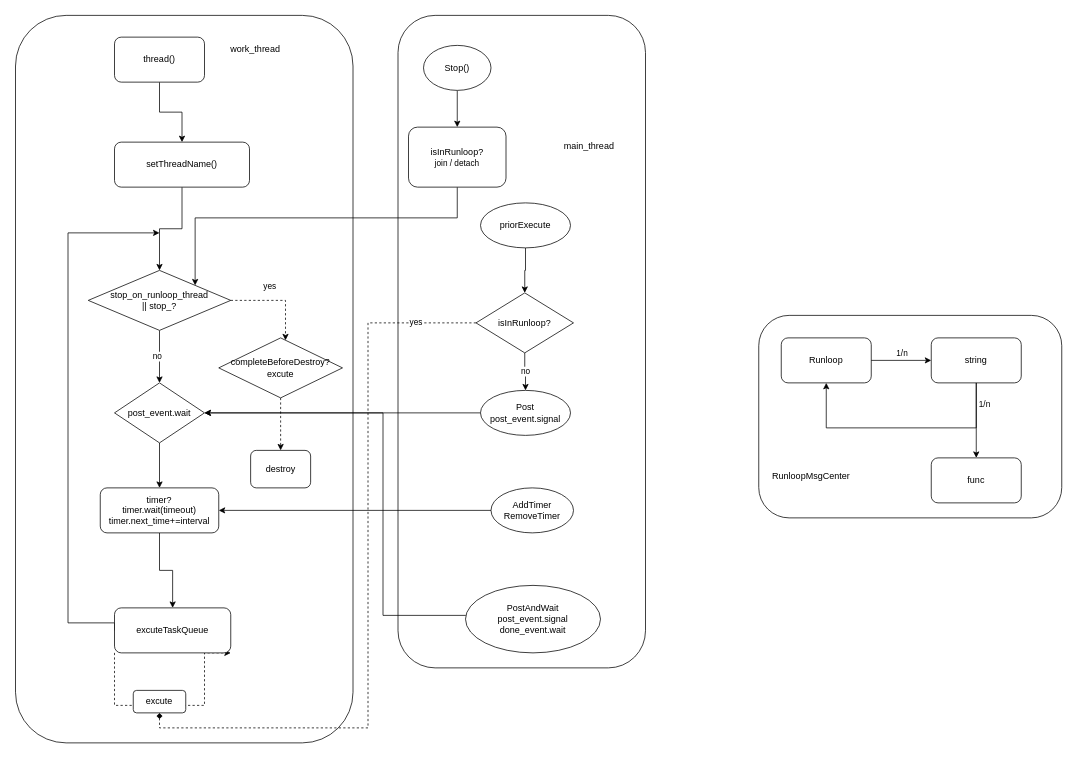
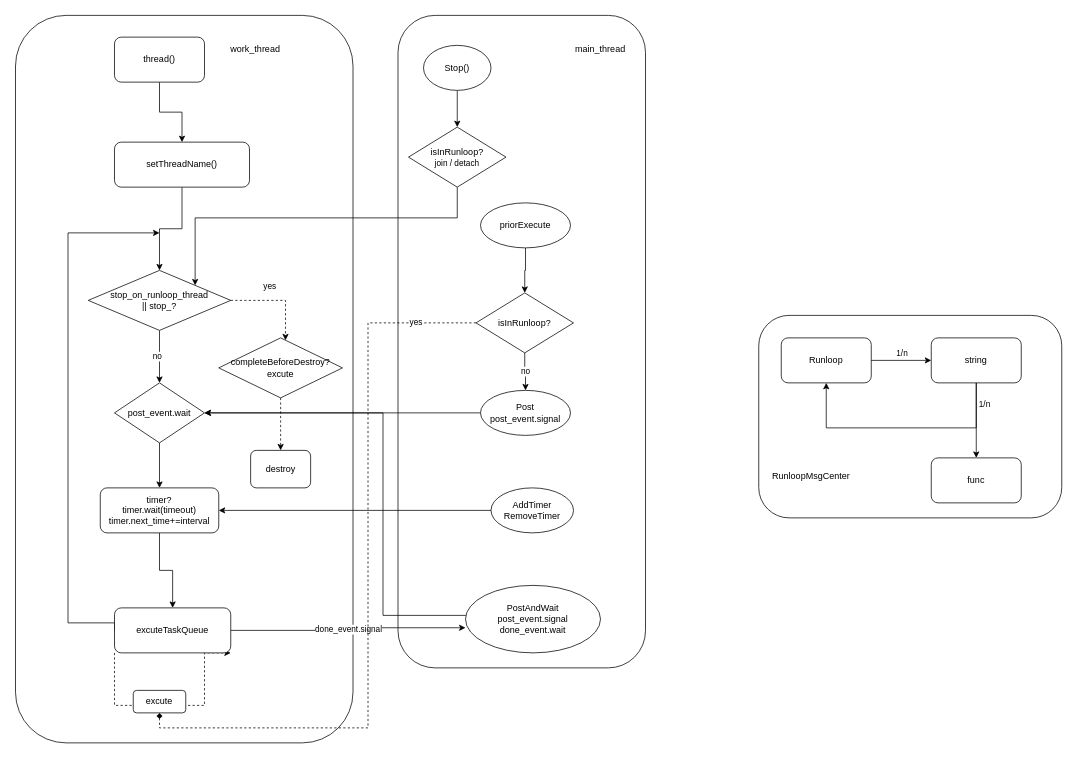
- <mxCell id="40" value="main_thread" style="text;html=1;strokeColor=none;fillColor=none;align=center;verticalAlign=middle;whiteSpace=wrap;rounded=0;" vertex="1" parent="1"><mxGeometry x="755" y="180" width="60" height="30" as="geometry" /></mxCell>
+ <mxCell id="40" value="main_thread" style="text;html=1;strokeColor=none;fillColor=none;align=center;verticalAlign=middle;whiteSpace=wrap;rounded=0;" vertex="1" parent="1"><mxGeometry x="770" y="50" width="60" height="30" as="geometry" /></mxCell>
- <mxCell id="50" value="isInRunloop?&lt;br&gt;&lt;span style=&quot;font-size: 11px;&quot;&gt;join / detach&lt;/span&gt;" style="whiteSpace=wrap;html=1;rounded=1;" vertex="1" parent="1"><mxGeometry x="544" y="169" width="130" height="80" as="geometry" /></mxCell>
+ <mxCell id="50" value="isInRunloop?&lt;br&gt;&lt;span style=&quot;font-size: 11px;&quot;&gt;join / detach&lt;/span&gt;" style="rhombus;whiteSpace=wrap;html=1;" vertex="1" parent="1"><mxGeometry x="544" y="169" width="130" height="80" as="geometry" /></mxCell>
+ <mxCell id="9" value="done_event.signal" style="edgeStyle=orthogonalEdgeStyle;rounded=0;orthogonalLoop=1;jettySize=auto;html=1;entryX=0;entryY=0.628;entryDx=0;entryDy=0;entryPerimeter=0;" edge="1" parent="1" source="11" target="42"><mxGeometry relative="1" as="geometry"><Array as="points" /></mxGeometry></mxCell>
